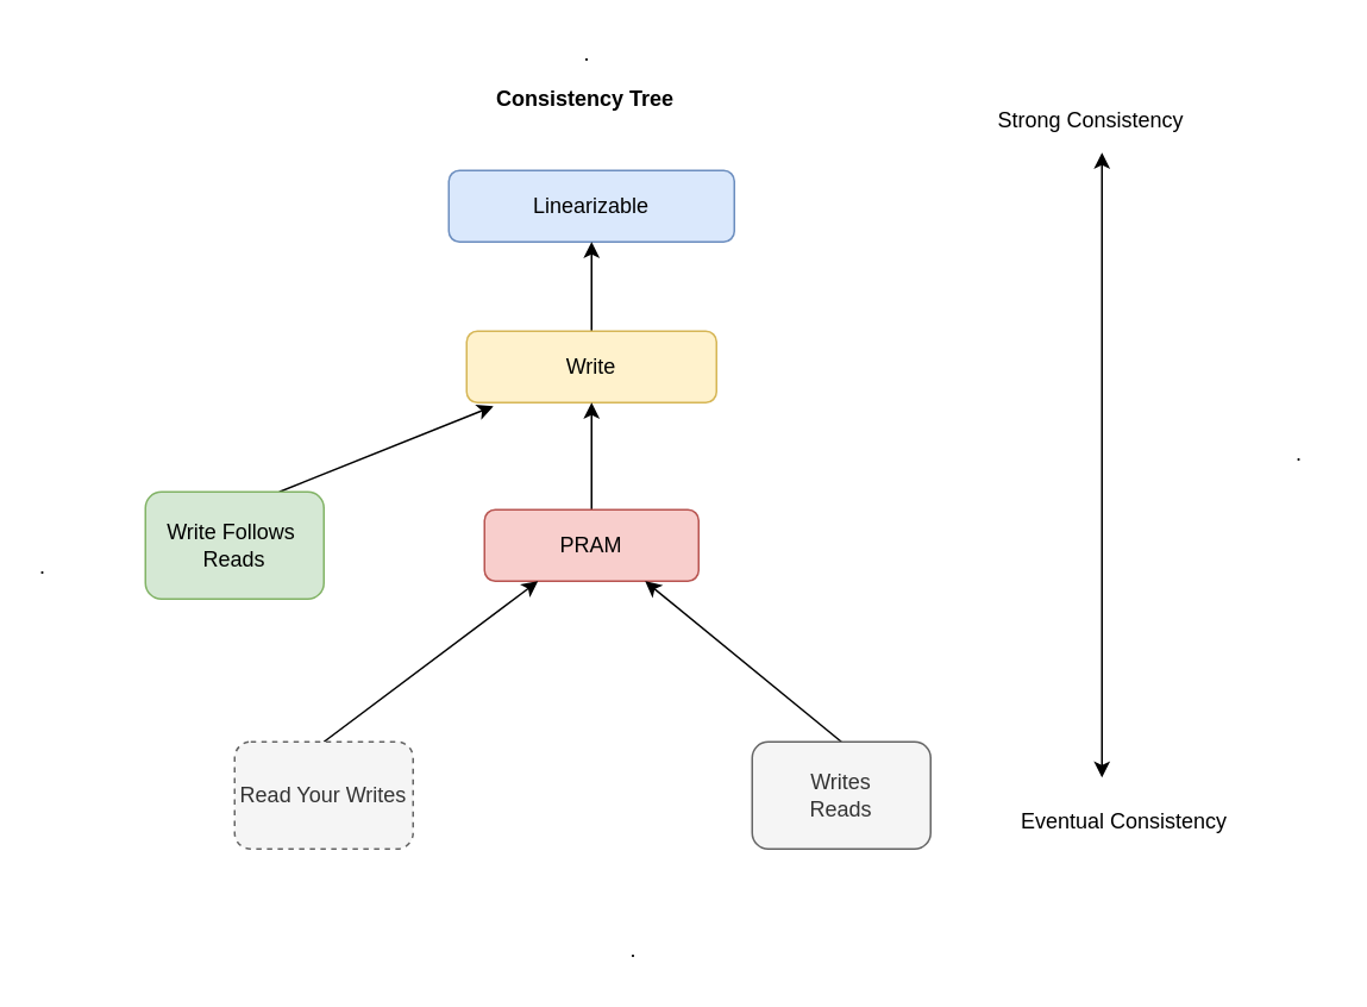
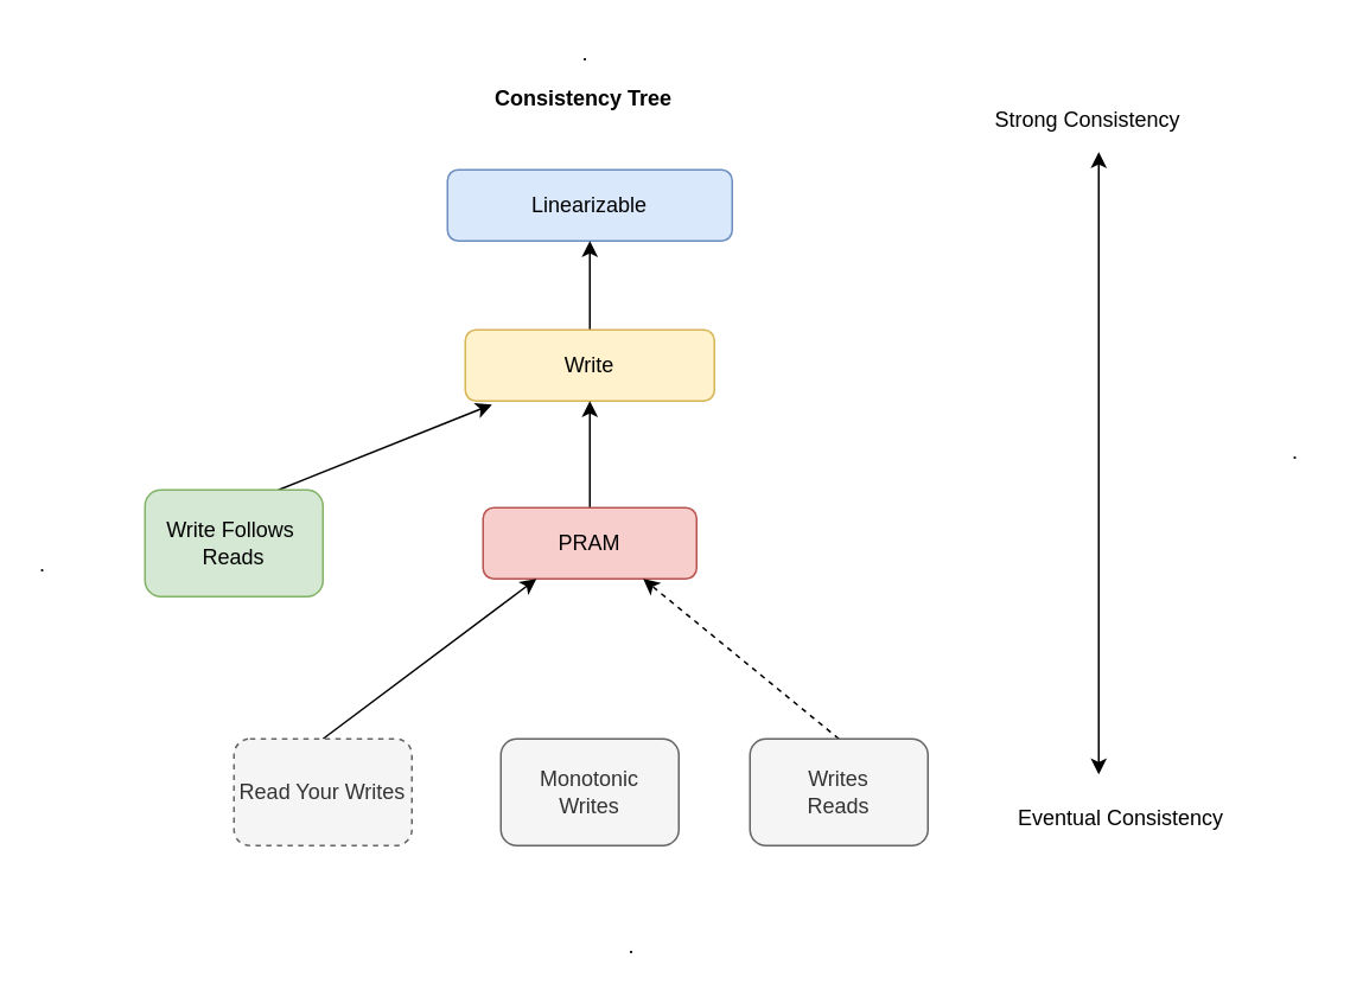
- <mxCell id="7" style="edgeStyle=none;rounded=0;orthogonalLoop=1;jettySize=auto;html=1;exitX=0.5;exitY=0;exitDx=0;exitDy=0;entryX=0.75;entryY=1;entryDx=0;entryDy=0;" edge="1" parent="1" source="8" target="6"><mxGeometry relative="1" as="geometry" /></mxCell>
+ <mxCell id="7" style="edgeStyle=none;rounded=0;orthogonalLoop=1;jettySize=auto;html=1;exitX=0.5;exitY=0;exitDx=0;exitDy=0;entryX=0.75;entryY=1;entryDx=0;entryDy=0;dashed=1;" edge="1" parent="1" source="8" target="6"><mxGeometry relative="1" as="geometry" /></mxCell>
+ <mxCell id="9" value="Monotonic&lt;br&gt;Writes&lt;br&gt;" style="rounded=1;whiteSpace=wrap;html=1;fillColor=#f5f5f5;strokeColor=#666666;fontColor=#333333;" vertex="1" parent="1"><mxGeometry x="281" y="415" width="100" height="60" as="geometry" /></mxCell>
